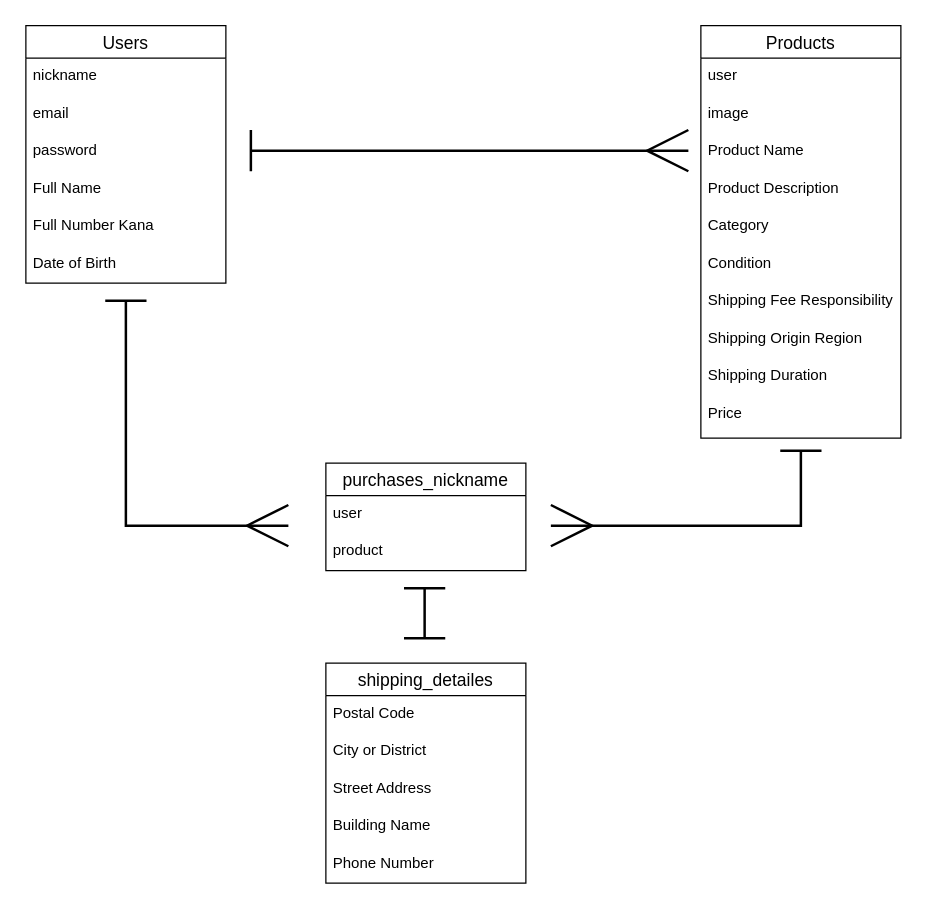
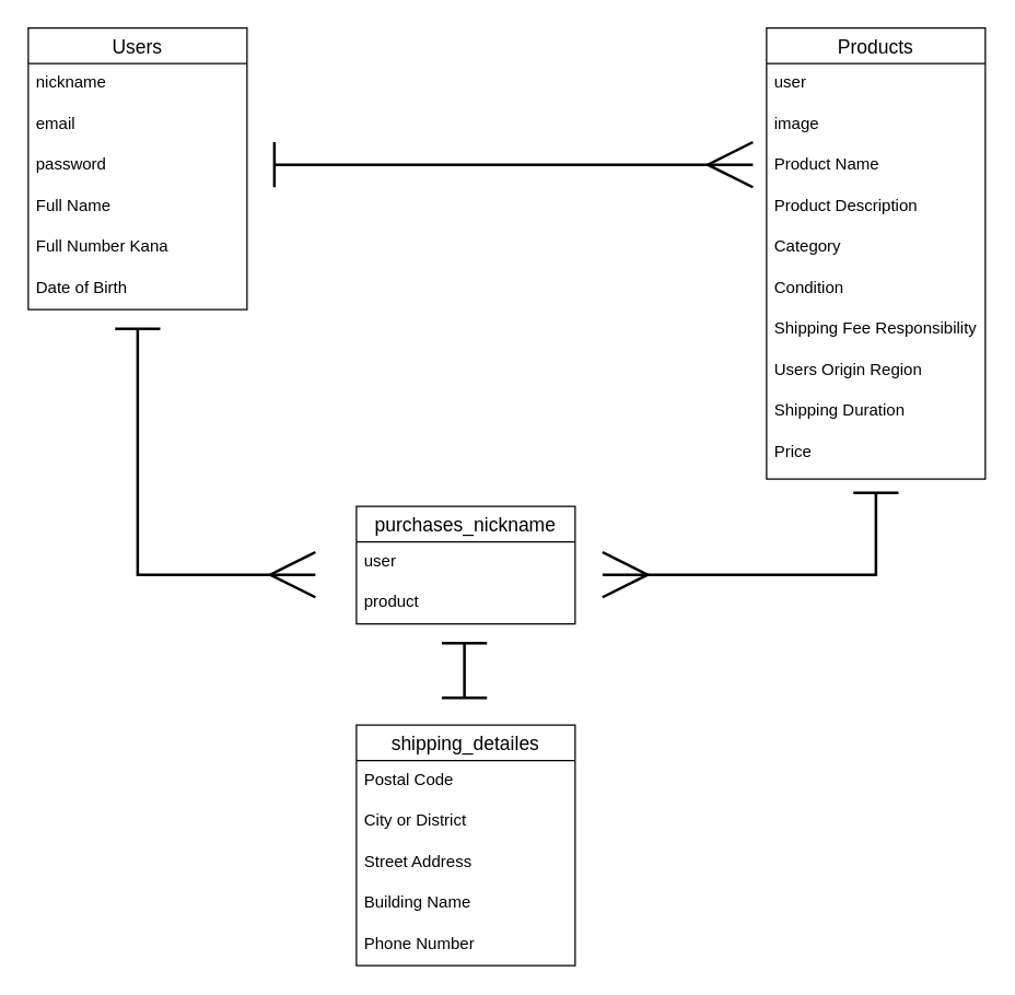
- <mxCell id="17" value="Shipping Origin Region" style="text;strokeColor=none;fillColor=none;spacingLeft=4;spacingRight=4;overflow=hidden;rotatable=0;points=[[0,0.5],[1,0.5]];portConstraint=eastwest;fontSize=12;" vertex="1" parent="9"><mxGeometry y="236" width="160" height="30" as="geometry" /></mxCell>
+ <mxCell id="17" value="Users Origin Region" style="text;strokeColor=none;fillColor=none;spacingLeft=4;spacingRight=4;overflow=hidden;rotatable=0;points=[[0,0.5],[1,0.5]];portConstraint=eastwest;fontSize=12;" vertex="1" parent="9"><mxGeometry y="236" width="160" height="30" as="geometry" /></mxCell>
